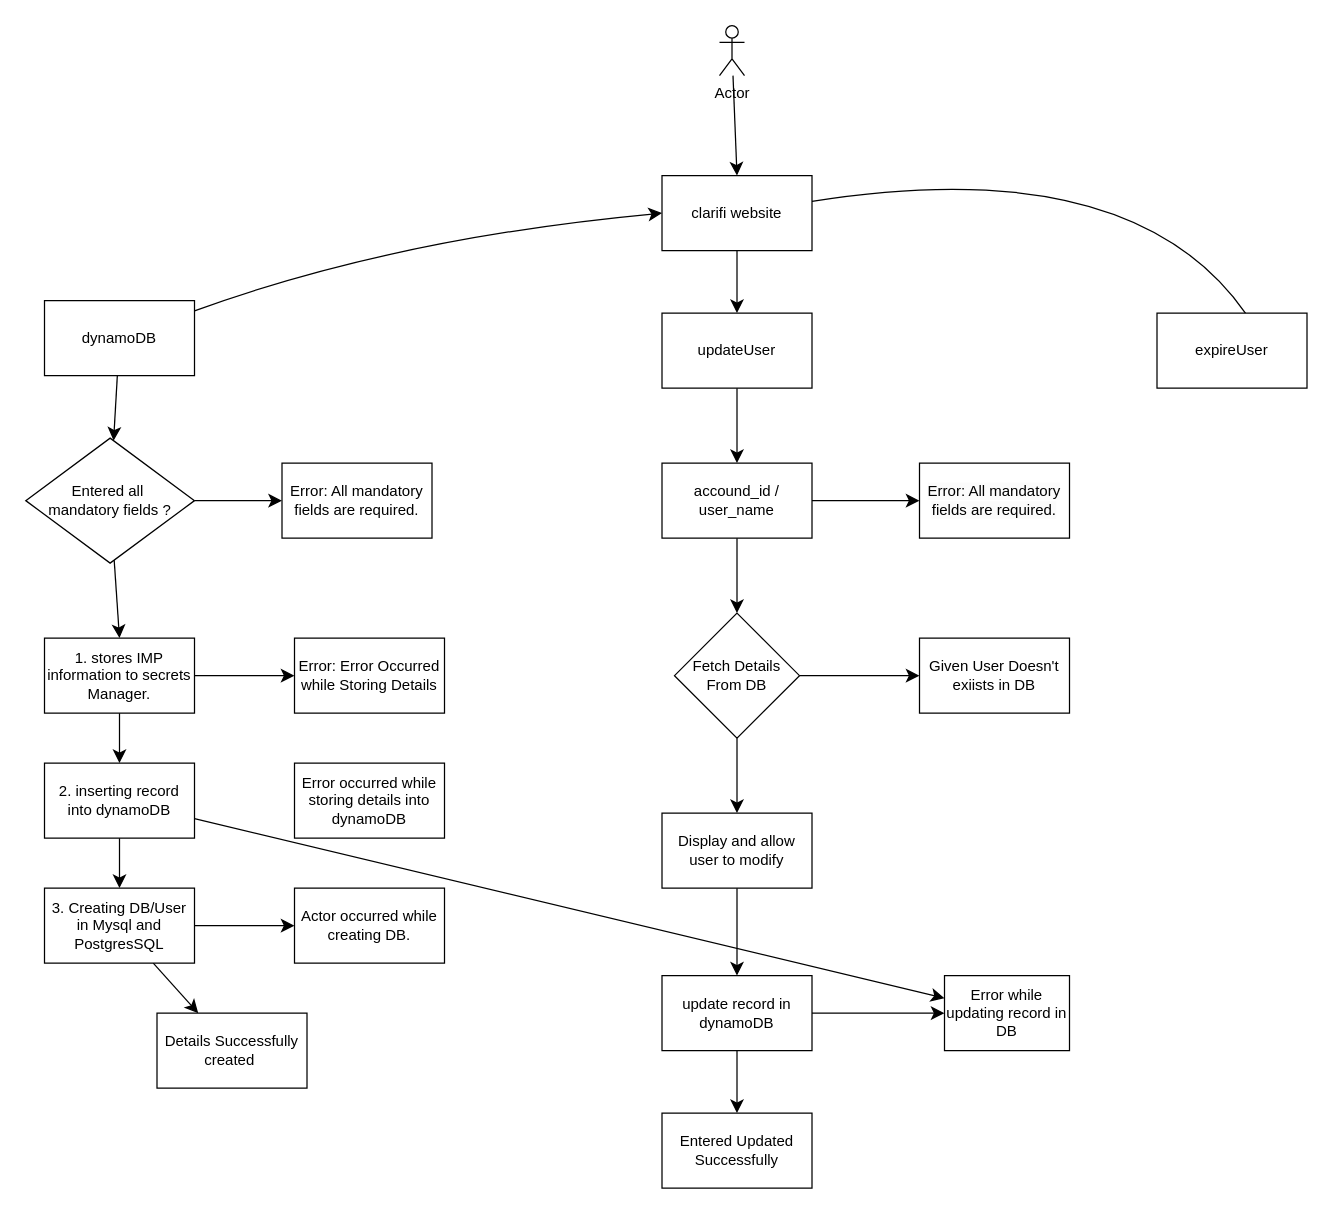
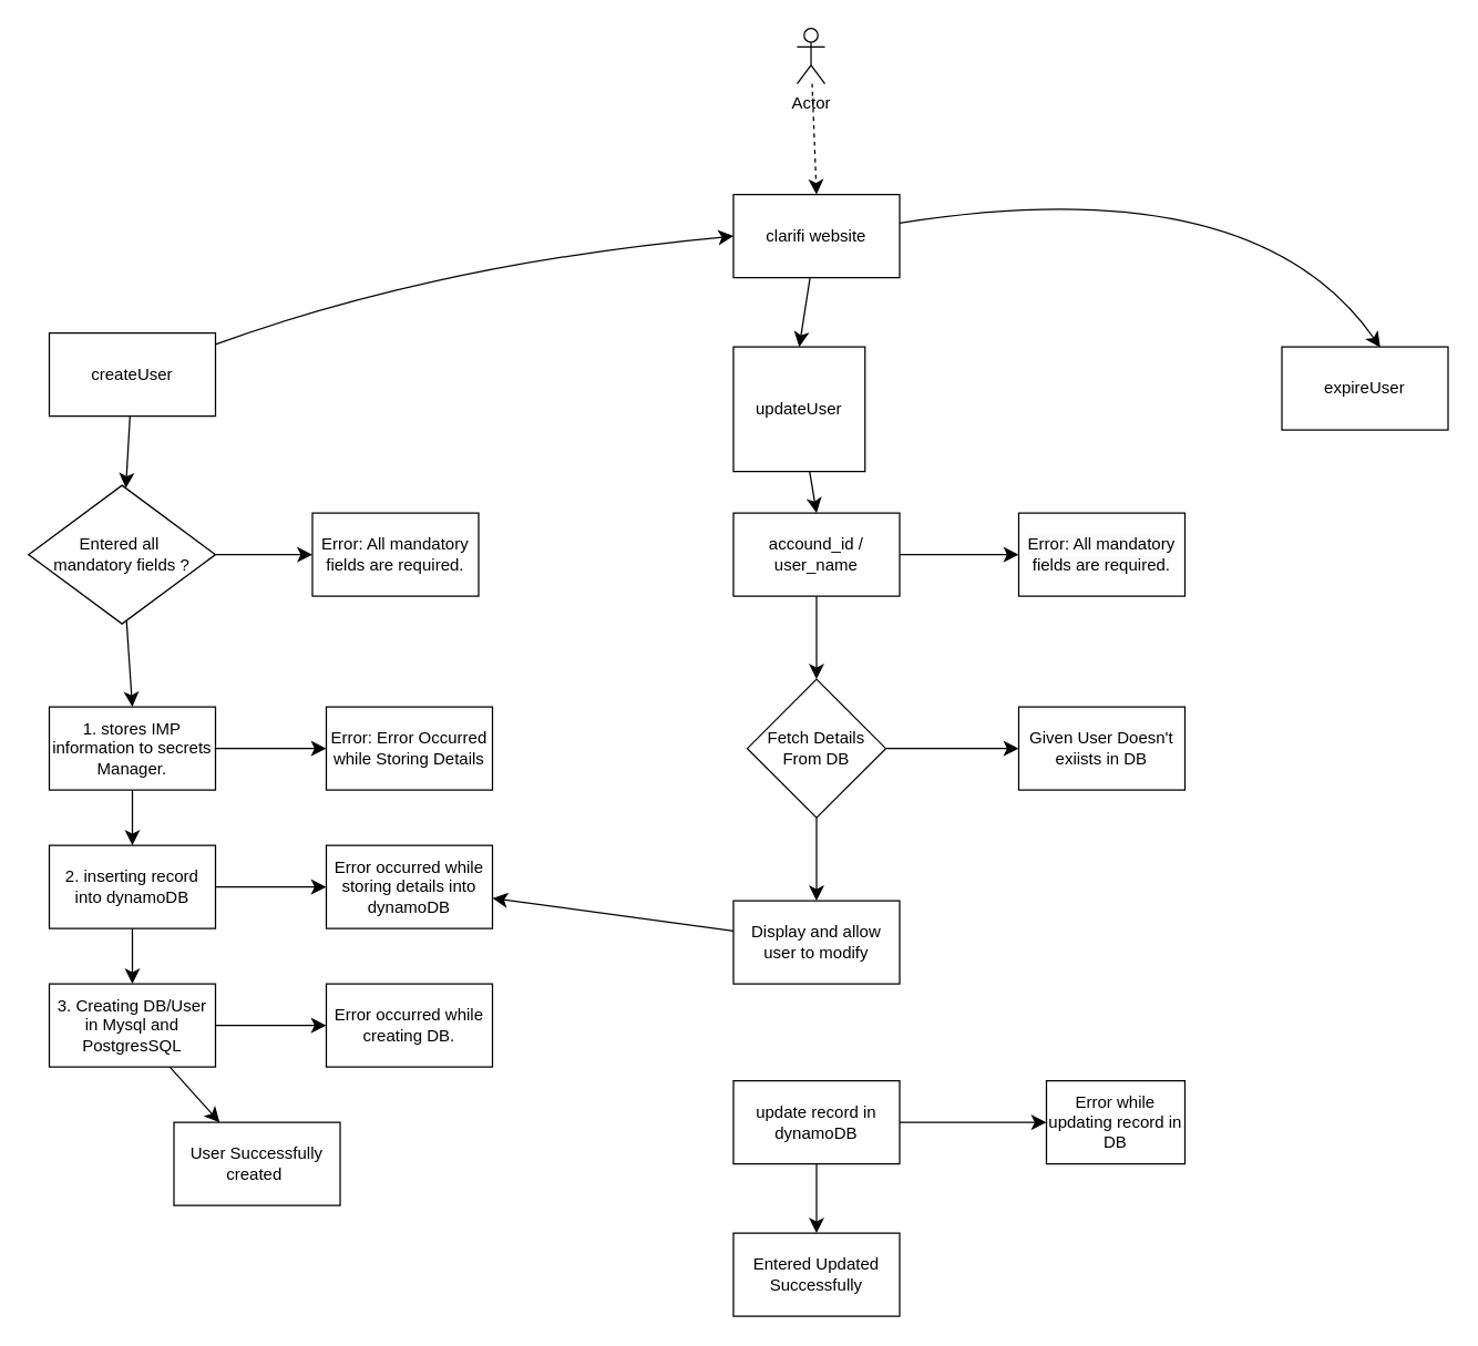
- <mxCell id="2" style="edgeStyle=none;curved=1;rounded=0;orthogonalLoop=1;jettySize=auto;html=1;entryX=0.5;entryY=0;entryDx=0;entryDy=0;fontSize=12;startSize=8;endSize=8;" edge="1" parent="1" source="3" target="6"><mxGeometry relative="1" as="geometry" /></mxCell>
+ <mxCell id="2" style="edgeStyle=none;curved=1;rounded=0;orthogonalLoop=1;jettySize=auto;html=1;entryX=0.5;entryY=0;entryDx=0;entryDy=0;fontSize=12;startSize=8;endSize=8;dashed=1;" edge="1" parent="1" source="3" target="6"><mxGeometry relative="1" as="geometry" /></mxCell>
- <mxCell id="5" style="edgeStyle=none;curved=1;rounded=0;orthogonalLoop=1;jettySize=auto;html=1;fontSize=12;startSize=8;endSize=8;entryX=0.592;entryY=0.006;entryDx=0;entryDy=0;entryPerimeter=0;endArrow=none;" edge="1" parent="1" source="6" target="12"><mxGeometry relative="1" as="geometry"><mxPoint x="995" y="170" as="targetPoint" /><Array as="points"><mxPoint x="905" y="120" /></Array></mxGeometry></mxCell>
+ <mxCell id="5" style="edgeStyle=none;curved=1;rounded=0;orthogonalLoop=1;jettySize=auto;html=1;fontSize=12;startSize=8;endSize=8;entryX=0.592;entryY=0.006;entryDx=0;entryDy=0;entryPerimeter=0;" edge="1" parent="1" source="6" target="12"><mxGeometry relative="1" as="geometry"><mxPoint x="995" y="170" as="targetPoint" /><Array as="points"><mxPoint x="905" y="120" /></Array></mxGeometry></mxCell>
- <mxCell id="9" value="dynamoDB" style="rounded=0;whiteSpace=wrap;html=1;" vertex="1" parent="1"><mxGeometry x="35" y="240" width="120" height="60" as="geometry" /></mxCell>
+ <mxCell id="9" value="createUser" style="rounded=0;whiteSpace=wrap;html=1;" vertex="1" parent="1"><mxGeometry x="35" y="240" width="120" height="60" as="geometry" /></mxCell>
- <mxCell id="11" value="updateUser" style="rounded=0;whiteSpace=wrap;html=1;" vertex="1" parent="1"><mxGeometry x="529" y="250" width="120" height="60" as="geometry" /></mxCell>
+ <mxCell id="11" value="updateUser" style="rounded=0;whiteSpace=wrap;html=1;" vertex="1" parent="1"><mxGeometry x="529" y="250" width="95" height="90" as="geometry" /></mxCell>
- <mxCell id="22" style="edgeStyle=none;curved=1;rounded=0;orthogonalLoop=1;jettySize=auto;html=1;fontSize=12;startSize=8;endSize=8;" edge="1" parent="1" source="23" target="43"><mxGeometry relative="1" as="geometry" /></mxCell>
+ <mxCell id="22" style="edgeStyle=none;curved=1;rounded=0;orthogonalLoop=1;jettySize=auto;html=1;fontSize=12;startSize=8;endSize=8;" edge="1" parent="1" source="23" target="24"><mxGeometry relative="1" as="geometry" /></mxCell>
- <mxCell id="28" value="Actor occurred while creating DB." style="rounded=0;whiteSpace=wrap;html=1;" vertex="1" parent="1"><mxGeometry y="710" width="120" height="60" as="geometry" x="235" /></mxCell>
+ <mxCell id="28" value="Error occurred while creating DB." style="rounded=0;whiteSpace=wrap;html=1;" vertex="1" parent="1"><mxGeometry y="710" width="120" height="60" as="geometry" x="235" /></mxCell>
- <mxCell id="38" style="edgeStyle=none;curved=1;rounded=0;orthogonalLoop=1;jettySize=auto;html=1;entryX=0.5;entryY=0;entryDx=0;entryDy=0;fontSize=12;startSize=8;endSize=8;" edge="1" parent="1" source="39" target="42"><mxGeometry relative="1" as="geometry" /></mxCell>
+ <mxCell id="38" style="edgeStyle=none;curved=1;rounded=0;orthogonalLoop=1;jettySize=auto;html=1;fontSize=12;startSize=8;endSize=8;" edge="1" parent="1" source="39" target="24"><mxGeometry relative="1" as="geometry" /></mxCell>
- <mxCell id="29" value="Details Successfully created&amp;nbsp;" style="rounded=0;whiteSpace=wrap;html=1;" vertex="1" parent="1"><mxGeometry x="125" y="810" width="120" height="60" as="geometry" /></mxCell>
+ <mxCell id="29" value="User Successfully created&amp;nbsp;" style="rounded=0;whiteSpace=wrap;html=1;" vertex="1" parent="1"><mxGeometry x="125" y="810" width="120" height="60" as="geometry" /></mxCell>
